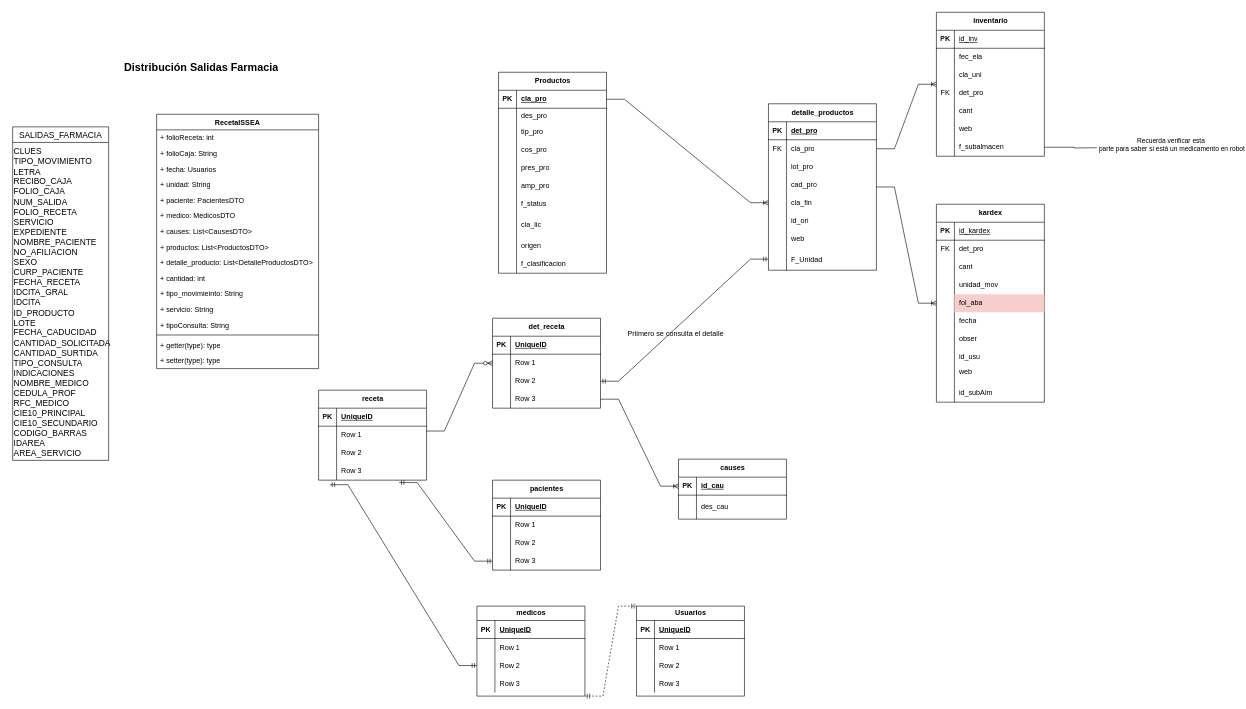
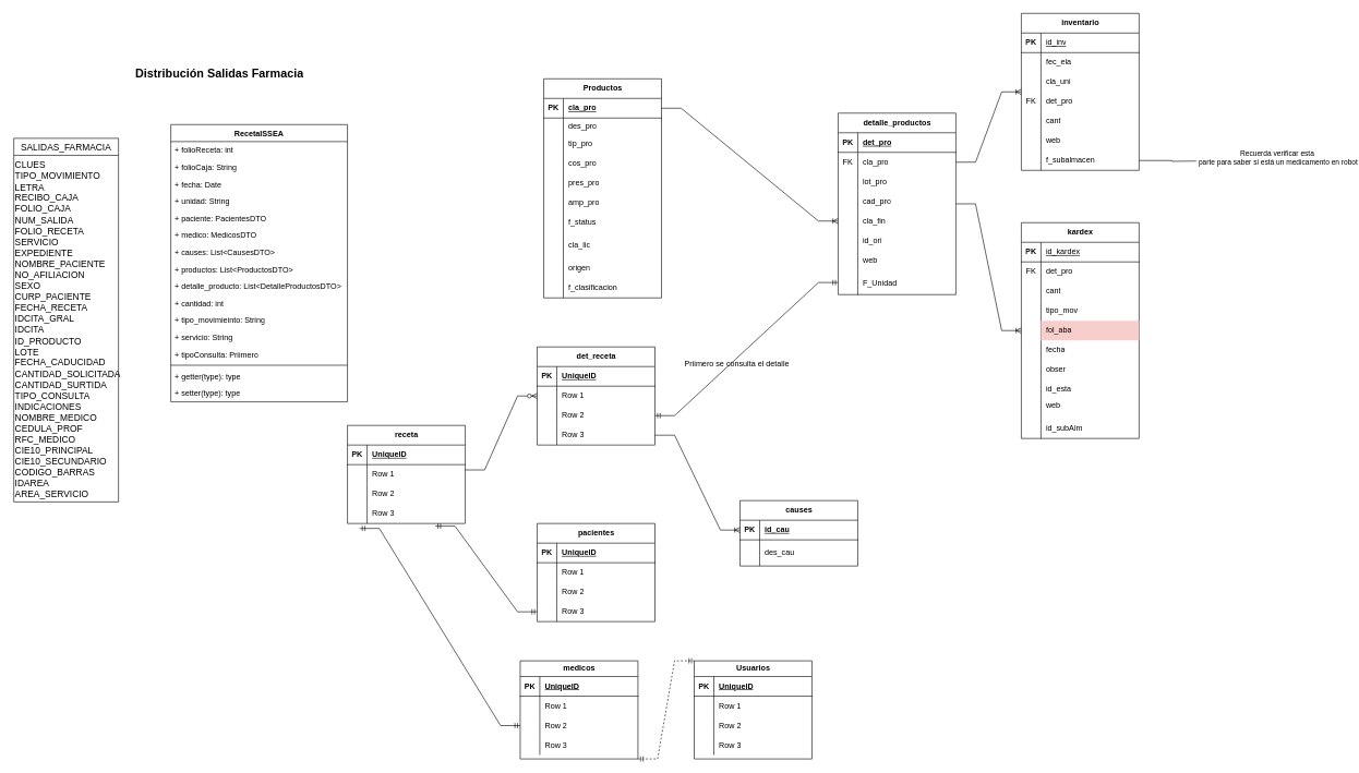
- <mxCell id="202" value="+ fecha: Usuarios" style="text;strokeColor=none;fillColor=none;align=left;verticalAlign=top;spacingLeft=4;spacingRight=4;overflow=hidden;rotatable=0;points=[[0,0.5],[1,0.5]];portConstraint=eastwest;whiteSpace=wrap;html=1;" vertex="1" parent="199"><mxGeometry y="78" width="270" height="26" as="geometry" /></mxCell>
+ <mxCell id="202" value="+ fecha: Date" style="text;strokeColor=none;fillColor=none;align=left;verticalAlign=top;spacingLeft=4;spacingRight=4;overflow=hidden;rotatable=0;points=[[0,0.5],[1,0.5]];portConstraint=eastwest;whiteSpace=wrap;html=1;" vertex="1" parent="199"><mxGeometry y="78" width="270" height="26" as="geometry" /></mxCell>
- <mxCell id="71" value="unidad_mov" style="shape=partialRectangle;connectable=0;fillColor=none;top=0;left=0;bottom=0;right=0;align=left;spacingLeft=6;overflow=hidden;whiteSpace=wrap;html=1;" parent="69" vertex="1"><mxGeometry x="30" width="150" height="30" as="geometry"><mxRectangle width="150" height="30" as="alternateBounds" /></mxGeometry></mxCell>
+ <mxCell id="71" value="tipo_mov" style="shape=partialRectangle;connectable=0;fillColor=none;top=0;left=0;bottom=0;right=0;align=left;spacingLeft=6;overflow=hidden;whiteSpace=wrap;html=1;" parent="69" vertex="1"><mxGeometry x="30" width="150" height="30" as="geometry"><mxRectangle width="150" height="30" as="alternateBounds" /></mxGeometry></mxCell>
- <mxCell id="212" value="+ tipoConsulta: String&lt;div&gt;&lt;br&gt;&lt;/div&gt;" style="text;strokeColor=none;fillColor=none;align=left;verticalAlign=top;spacingLeft=4;spacingRight=4;overflow=hidden;rotatable=0;points=[[0,0.5],[1,0.5]];portConstraint=eastwest;whiteSpace=wrap;html=1;" vertex="1" parent="199"><mxGeometry y="338" width="270" height="26" as="geometry" /></mxCell>
+ <mxCell id="212" value="+ tipoConsulta: Priimero&lt;div&gt;&lt;br&gt;&lt;/div&gt;" style="text;strokeColor=none;fillColor=none;align=left;verticalAlign=top;spacingLeft=4;spacingRight=4;overflow=hidden;rotatable=0;points=[[0,0.5],[1,0.5]];portConstraint=eastwest;whiteSpace=wrap;html=1;" vertex="1" parent="199"><mxGeometry y="338" width="270" height="26" as="geometry" /></mxCell>
- <mxCell id="83" value="id_usu" style="shape=partialRectangle;connectable=0;fillColor=none;top=0;left=0;bottom=0;right=0;align=left;spacingLeft=6;overflow=hidden;whiteSpace=wrap;html=1;" parent="81" vertex="1"><mxGeometry x="30" width="150" height="30" as="geometry"><mxRectangle width="150" height="30" as="alternateBounds" /></mxGeometry></mxCell>
+ <mxCell id="83" value="id_esta" style="shape=partialRectangle;connectable=0;fillColor=none;top=0;left=0;bottom=0;right=0;align=left;spacingLeft=6;overflow=hidden;whiteSpace=wrap;html=1;" parent="81" vertex="1"><mxGeometry x="30" width="150" height="30" as="geometry"><mxRectangle width="150" height="30" as="alternateBounds" /></mxGeometry></mxCell>
